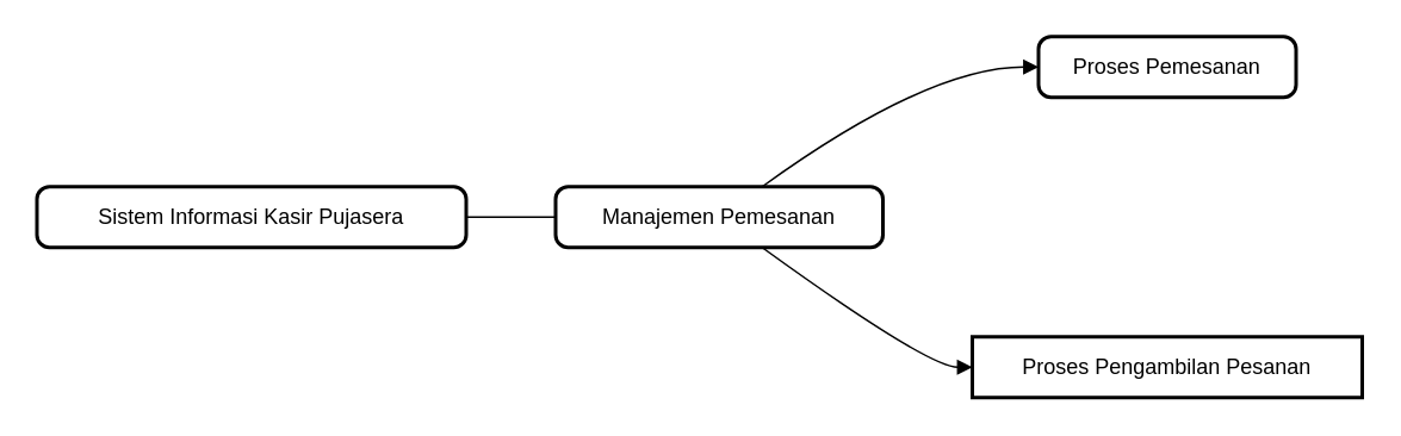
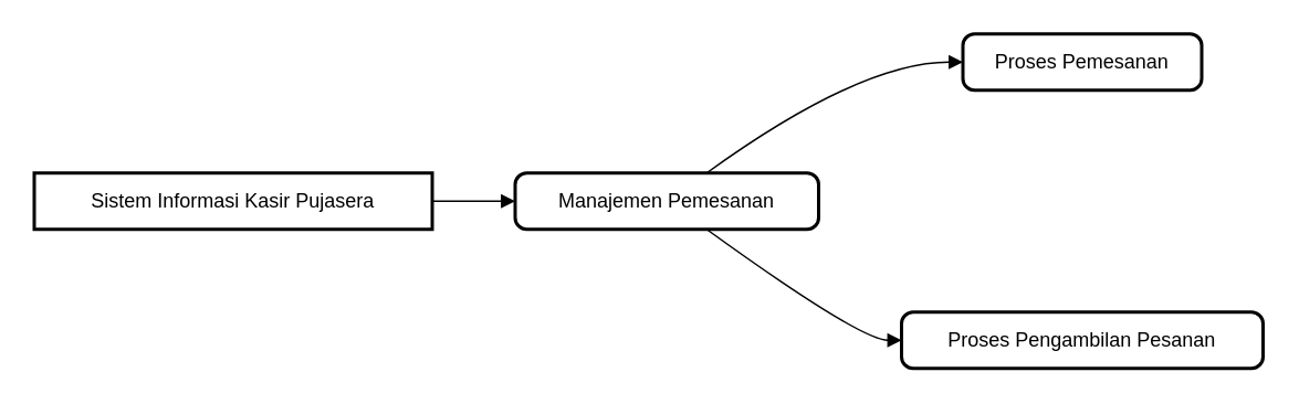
- <mxCell id="2" value="Sistem Informasi Kasir Pujasera" style="rounded=1;absoluteArcSize=1;arcSize=14;whiteSpace=wrap;strokeWidth=2;" vertex="1" parent="1"><mxGeometry y="104" width="240" height="34" as="geometry" x="20" /></mxCell>
+ <mxCell id="2" value="Sistem Informasi Kasir Pujasera" style="absoluteArcSize=1;arcSize=14;whiteSpace=wrap;strokeWidth=2;rounded=0;" vertex="1" parent="1"><mxGeometry y="104" width="240" height="34" as="geometry" x="20" /></mxCell>
- <mxCell id="6" value="" style="curved=1;startArrow=none;endArrow=none;exitX=1.002;exitY=0.5;entryX=0.002;entryY=0.5;" edge="1" parent="1" source="2" target="3"><mxGeometry relative="1" as="geometry"><Array as="points" /></mxGeometry></mxCell>
+ <mxCell id="6" value="" style="curved=1;startArrow=none;endArrow=block;exitX=1.002;exitY=0.5;entryX=0.002;entryY=0.5;" edge="1" parent="1" source="2" target="3"><mxGeometry relative="1" as="geometry"><Array as="points" /></mxGeometry></mxCell>
- <mxCell id="5" value="Proses Pengambilan Pesanan" style="absoluteArcSize=1;arcSize=14;whiteSpace=wrap;strokeWidth=2;rounded=0;" vertex="1" parent="1"><mxGeometry x="543" y="188" width="218" height="34" as="geometry" /></mxCell>
+ <mxCell id="5" value="Proses Pengambilan Pesanan" style="rounded=1;absoluteArcSize=1;arcSize=14;whiteSpace=wrap;strokeWidth=2;" vertex="1" parent="1"><mxGeometry x="543" y="188" width="218" height="34" as="geometry" /></mxCell>
